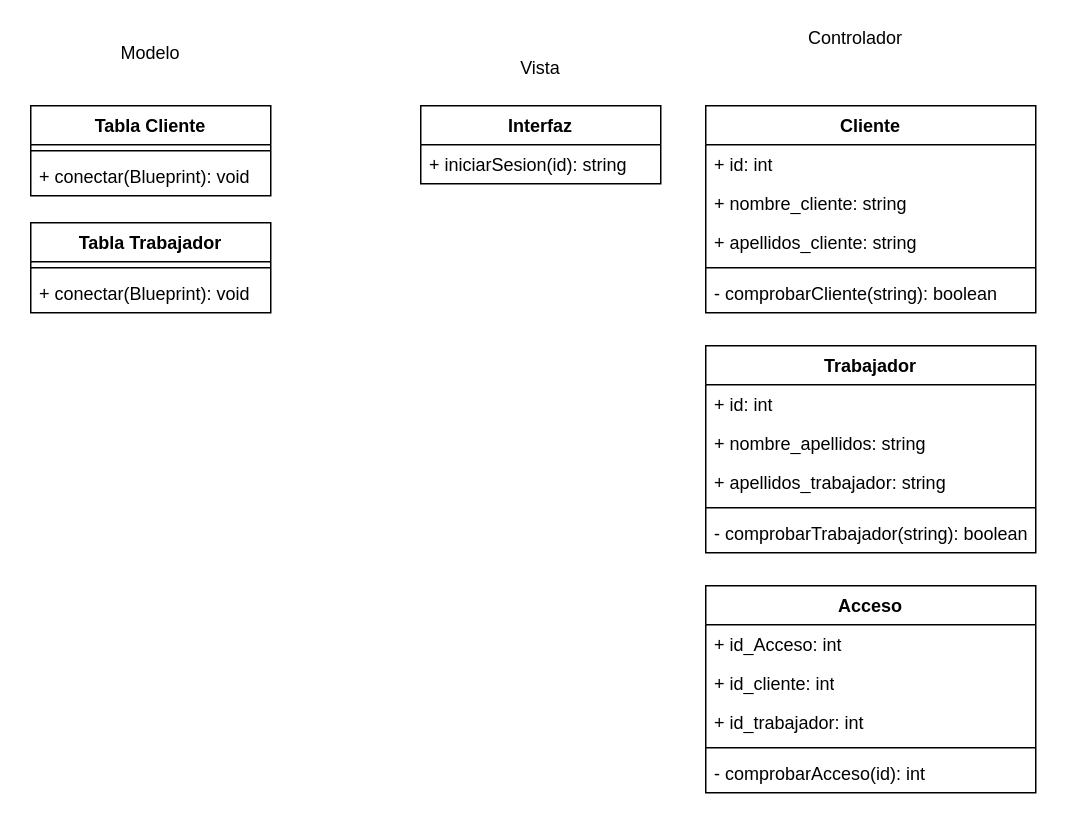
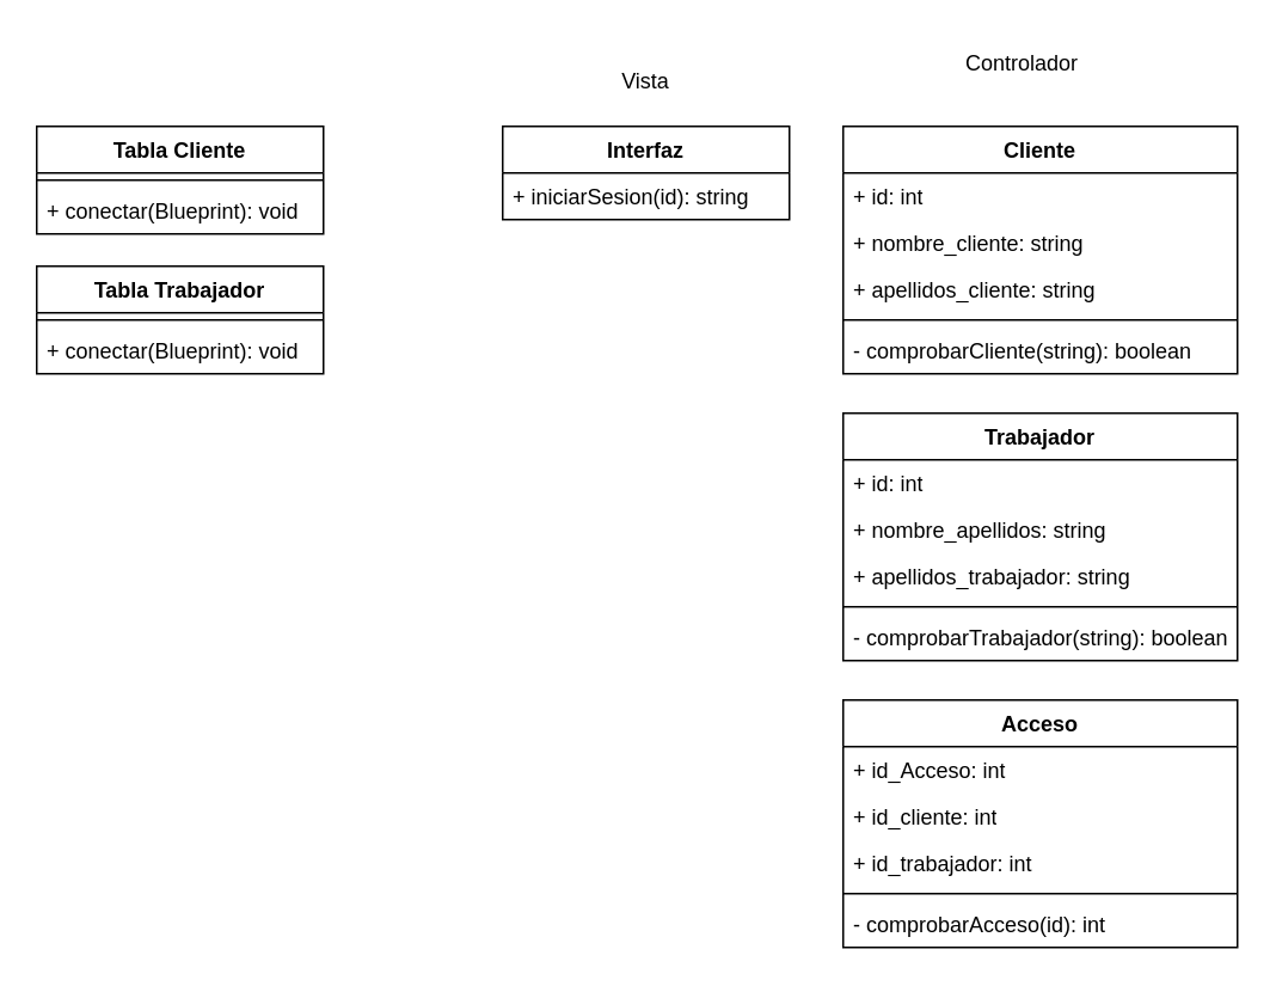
- <mxCell id="9" value="Controlador" style="text;html=1;strokeColor=none;fillColor=none;align=center;verticalAlign=middle;whiteSpace=wrap;rounded=0;" vertex="1" parent="1"><mxGeometry x="540" y="10" width="60" height="30" as="geometry" /></mxCell>
+ <mxCell id="9" value="Controlador" style="text;html=1;strokeColor=none;fillColor=none;align=center;verticalAlign=middle;whiteSpace=wrap;rounded=0;" vertex="1" parent="1"><mxGeometry x="540" y="20" width="60" height="30" as="geometry" /></mxCell>
- <mxCell id="2" value="Modelo" style="text;html=1;strokeColor=none;fillColor=none;align=center;verticalAlign=middle;whiteSpace=wrap;rounded=0;" vertex="1" parent="1"><mxGeometry x="70" y="20" width="60" height="30" as="geometry" /></mxCell>
